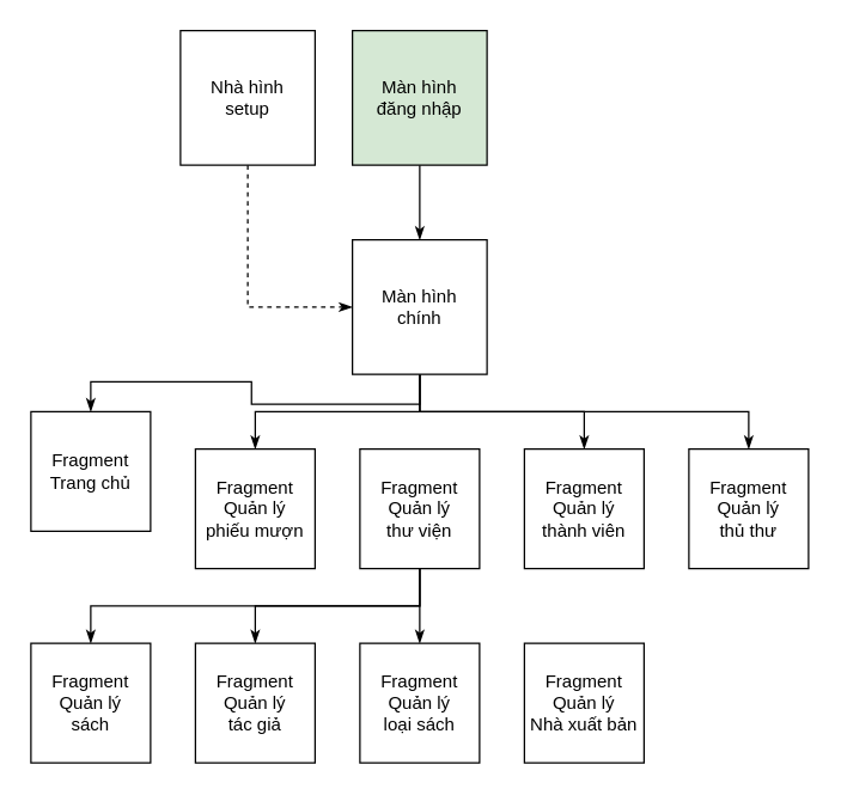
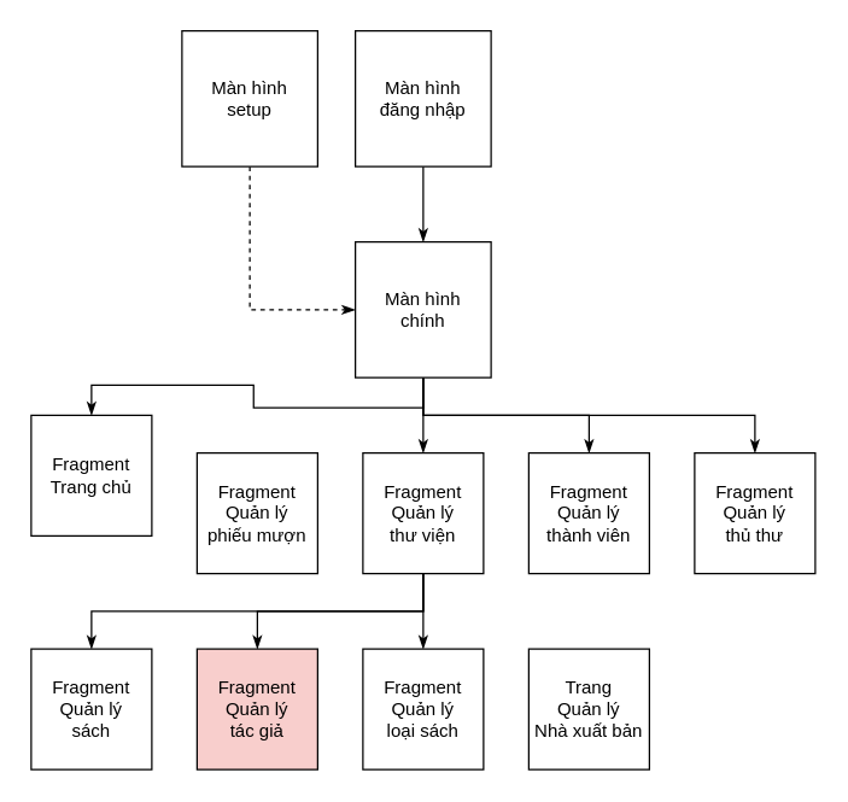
- <mxCell id="10" value="Nhà hình&lt;br&gt;setup" style="whiteSpace=wrap;html=1;aspect=fixed;shadow=0;sketch=0;strokeColor=default;" vertex="1" parent="1"><mxGeometry x="120" y="20" width="90" height="90" as="geometry" /></mxCell>
+ <mxCell id="10" value="Màn hình&lt;br&gt;setup" style="whiteSpace=wrap;html=1;aspect=fixed;shadow=0;sketch=0;strokeColor=default;" vertex="1" parent="1"><mxGeometry x="120" y="20" width="90" height="90" as="geometry" /></mxCell>
- <mxCell id="3" value="Màn hình&lt;br&gt;đăng nhập" style="whiteSpace=wrap;html=1;aspect=fixed;shadow=0;sketch=0;strokeColor=default;fillColor=#d5e8d4;" vertex="1" parent="1"><mxGeometry x="235" y="20" width="90" height="90" as="geometry" /></mxCell>
+ <mxCell id="3" value="Màn hình&lt;br&gt;đăng nhập" style="whiteSpace=wrap;html=1;aspect=fixed;shadow=0;sketch=0;strokeColor=default;" vertex="1" parent="1"><mxGeometry x="235" y="20" width="90" height="90" as="geometry" /></mxCell>
- <mxCell id="5" style="edgeStyle=orthogonalEdgeStyle;rounded=0;orthogonalLoop=1;jettySize=auto;html=1;exitX=0.5;exitY=1;exitDx=0;exitDy=0;startArrow=none;startFill=0;endArrow=classicThin;endFill=1;" edge="1" parent="1" source="8" target="12"><mxGeometry relative="1" as="geometry" /></mxCell>
+ <mxCell id="5" style="edgeStyle=orthogonalEdgeStyle;rounded=0;orthogonalLoop=1;jettySize=auto;html=1;exitX=0.5;exitY=1;exitDx=0;exitDy=0;entryX=0.5;entryY=0;entryDx=0;entryDy=0;startArrow=none;startFill=0;endArrow=classicThin;endFill=1;" edge="1" parent="1" source="8" target="16"><mxGeometry relative="1" as="geometry" /></mxCell>
- <mxCell id="18" value="Fragment&lt;br&gt;Quản lý &lt;br&gt;tác giả" style="whiteSpace=wrap;html=1;aspect=fixed;shadow=0;sketch=0;strokeColor=default;" vertex="1" parent="1"><mxGeometry x="130" y="430" width="80" height="80" as="geometry" /></mxCell>
+ <mxCell id="18" value="Fragment&lt;br&gt;Quản lý &lt;br&gt;tác giả" style="whiteSpace=wrap;html=1;aspect=fixed;shadow=0;sketch=0;strokeColor=default;fillColor=#f8cecc;" vertex="1" parent="1"><mxGeometry x="130" y="430" width="80" height="80" as="geometry" /></mxCell>
- <mxCell id="20" value="Fragment&lt;br&gt;Quản lý&lt;br&gt;Nhà xuất bản" style="whiteSpace=wrap;html=1;aspect=fixed;shadow=0;sketch=0;strokeColor=default;" vertex="1" parent="1"><mxGeometry x="350" y="430" width="80" height="80" as="geometry" /></mxCell>
+ <mxCell id="20" value="Trang&lt;br&gt;Quản lý&lt;br&gt;Nhà xuất bản" style="whiteSpace=wrap;html=1;aspect=fixed;shadow=0;sketch=0;strokeColor=default;" vertex="1" parent="1"><mxGeometry x="350" y="430" width="80" height="80" as="geometry" /></mxCell>
